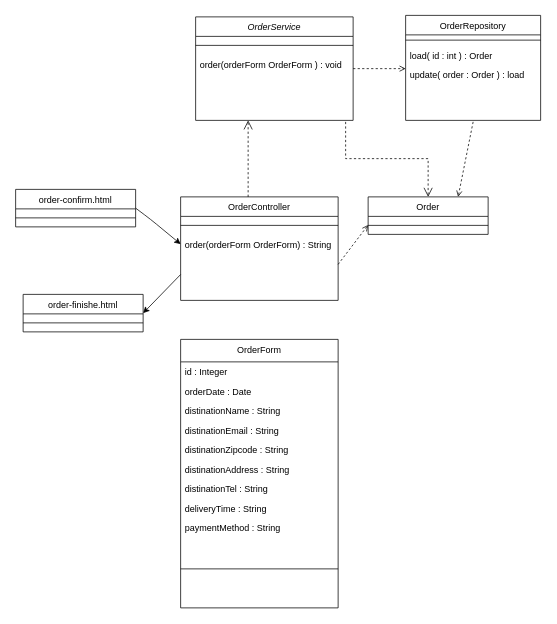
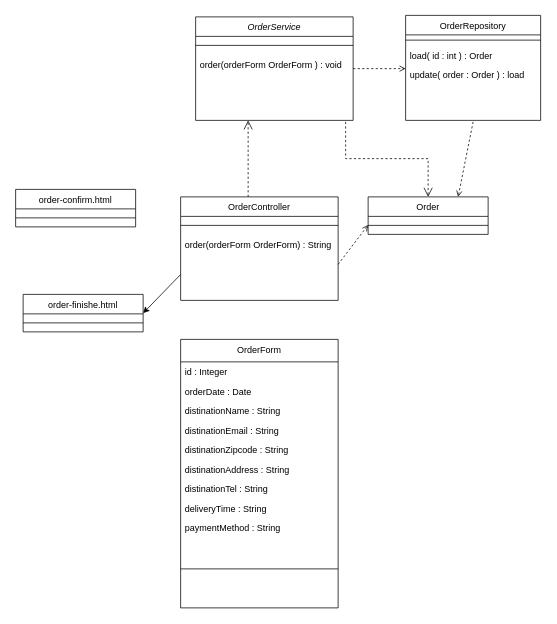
- <mxCell id="23" value="" style="endArrow=classic;html=1;entryX=0;entryY=0.5;entryDx=0;entryDy=0;exitX=1;exitY=0.5;exitDx=0;exitDy=0;" edge="1" parent="1" source="19" target="7"><mxGeometry width="50" height="50" relative="1" as="geometry"><mxPoint x="210" y="212" as="sourcePoint" /><mxPoint x="210" y="302" as="targetPoint" /><Array as="points"><mxPoint x="200" y="292" /></Array></mxGeometry></mxCell>
